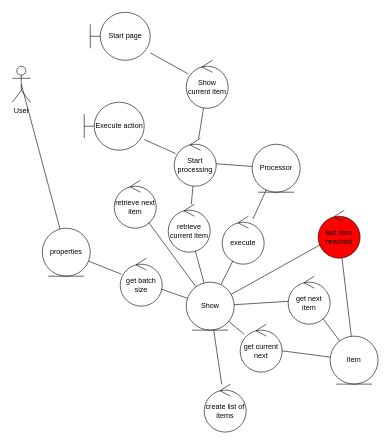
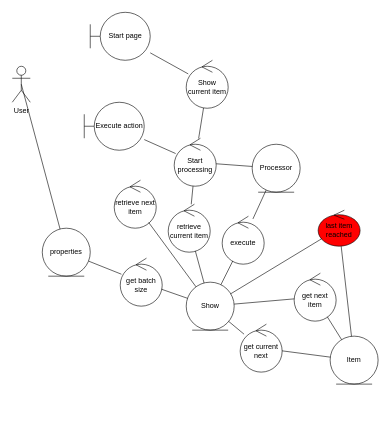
- <mxCell id="35" value="last item reached" style="ellipse;shape=umlControl;whiteSpace=wrap;html=1;fillColor=#FF0000;" vertex="1" parent="1"><mxGeometry x="530" y="350" width="70" height="80" as="geometry" /></mxCell>
+ <mxCell id="35" value="last item reached" style="ellipse;shape=umlControl;whiteSpace=wrap;html=1;fillColor=#FF0000;" vertex="1" parent="1"><mxGeometry x="530" y="350" width="70" height="60" as="geometry" /></mxCell>
- <mxCell id="30" value="get next item" style="ellipse;shape=umlControl;whiteSpace=wrap;html=1;" vertex="1" parent="1"><mxGeometry x="480" y="460" width="70" height="80" as="geometry" /></mxCell>
+ <mxCell id="30" value="get next item" style="ellipse;shape=umlControl;whiteSpace=wrap;html=1;" vertex="1" parent="1"><mxGeometry x="490" y="455" width="70" height="80" as="geometry" /></mxCell>
- <mxCell id="20" value="" style="endArrow=none;endFill=0;endSize=12;html=1;" edge="1" parent="1" source="18" target="10"><mxGeometry width="160" relative="1" as="geometry"><mxPoint x="397.635" y="444.73" as="sourcePoint" /><mxPoint x="377.889" y="484.223" as="targetPoint" /></mxGeometry></mxCell>
- <mxCell id="18" value="create list of items" style="ellipse;shape=umlControl;whiteSpace=wrap;html=1;" vertex="1" parent="1"><mxGeometry x="340" y="640" width="70" height="80" as="geometry" /></mxCell>
